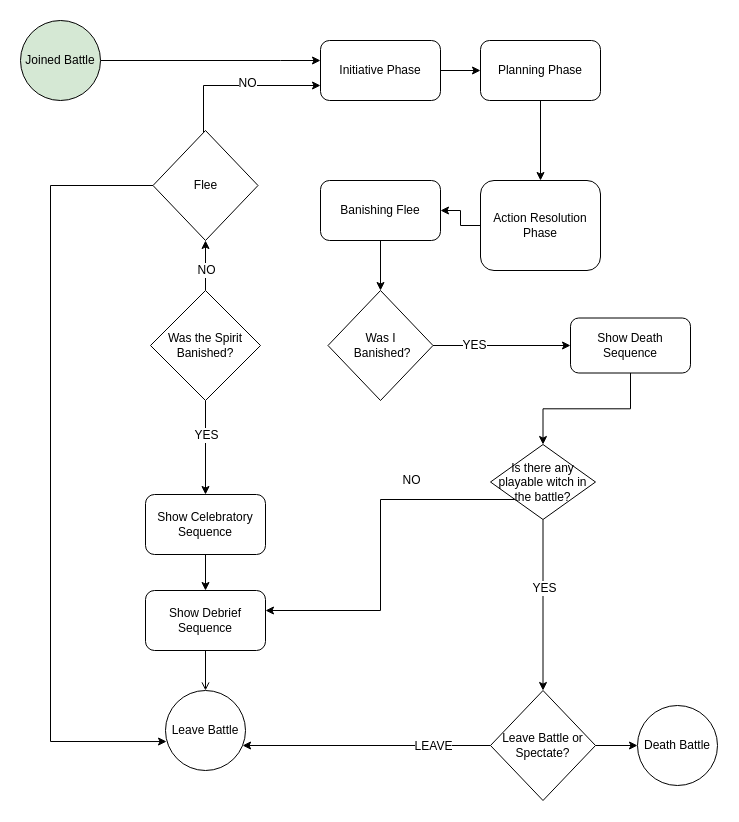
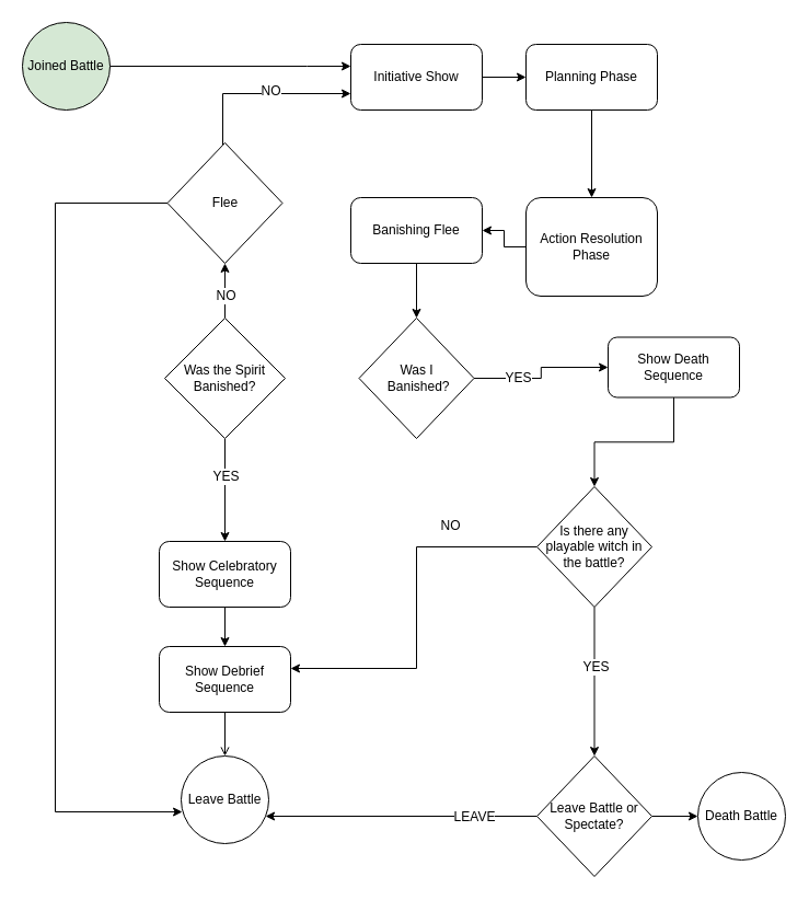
- <mxCell id="5" value="&lt;div&gt;Initiative Phase&lt;/div&gt;" style="rounded=1;whiteSpace=wrap;html=1;" parent="1" vertex="1"><mxGeometry x="320" y="40" width="120" height="60" as="geometry" /></mxCell>
+ <mxCell id="5" value="&lt;div&gt;Initiative Show&lt;/div&gt;" style="rounded=1;whiteSpace=wrap;html=1;" parent="1" vertex="1"><mxGeometry x="320" y="40" width="120" height="60" as="geometry" /></mxCell>
- <mxCell id="30" value="&lt;div&gt;Show Death Sequence&lt;/div&gt;" style="rounded=1;whiteSpace=wrap;html=1;" vertex="1" parent="1"><mxGeometry x="570" y="317.5" width="120" height="55" as="geometry" /></mxCell>
+ <mxCell id="30" value="&lt;div&gt;Show Death Sequence&lt;/div&gt;" style="rounded=1;whiteSpace=wrap;html=1;" vertex="1" parent="1"><mxGeometry x="555" y="307.5" width="120" height="55" as="geometry" /></mxCell>
- <mxCell id="38" value="Is there any playable witch in the battle?" style="rhombus;whiteSpace=wrap;html=1;" vertex="1" parent="1"><mxGeometry x="490" y="444" width="105" height="75" as="geometry" /></mxCell>
+ <mxCell id="38" value="Is there any playable witch in the battle?" style="rhombus;whiteSpace=wrap;html=1;" vertex="1" parent="1"><mxGeometry x="490" y="444" width="105" height="110" as="geometry" /></mxCell>
